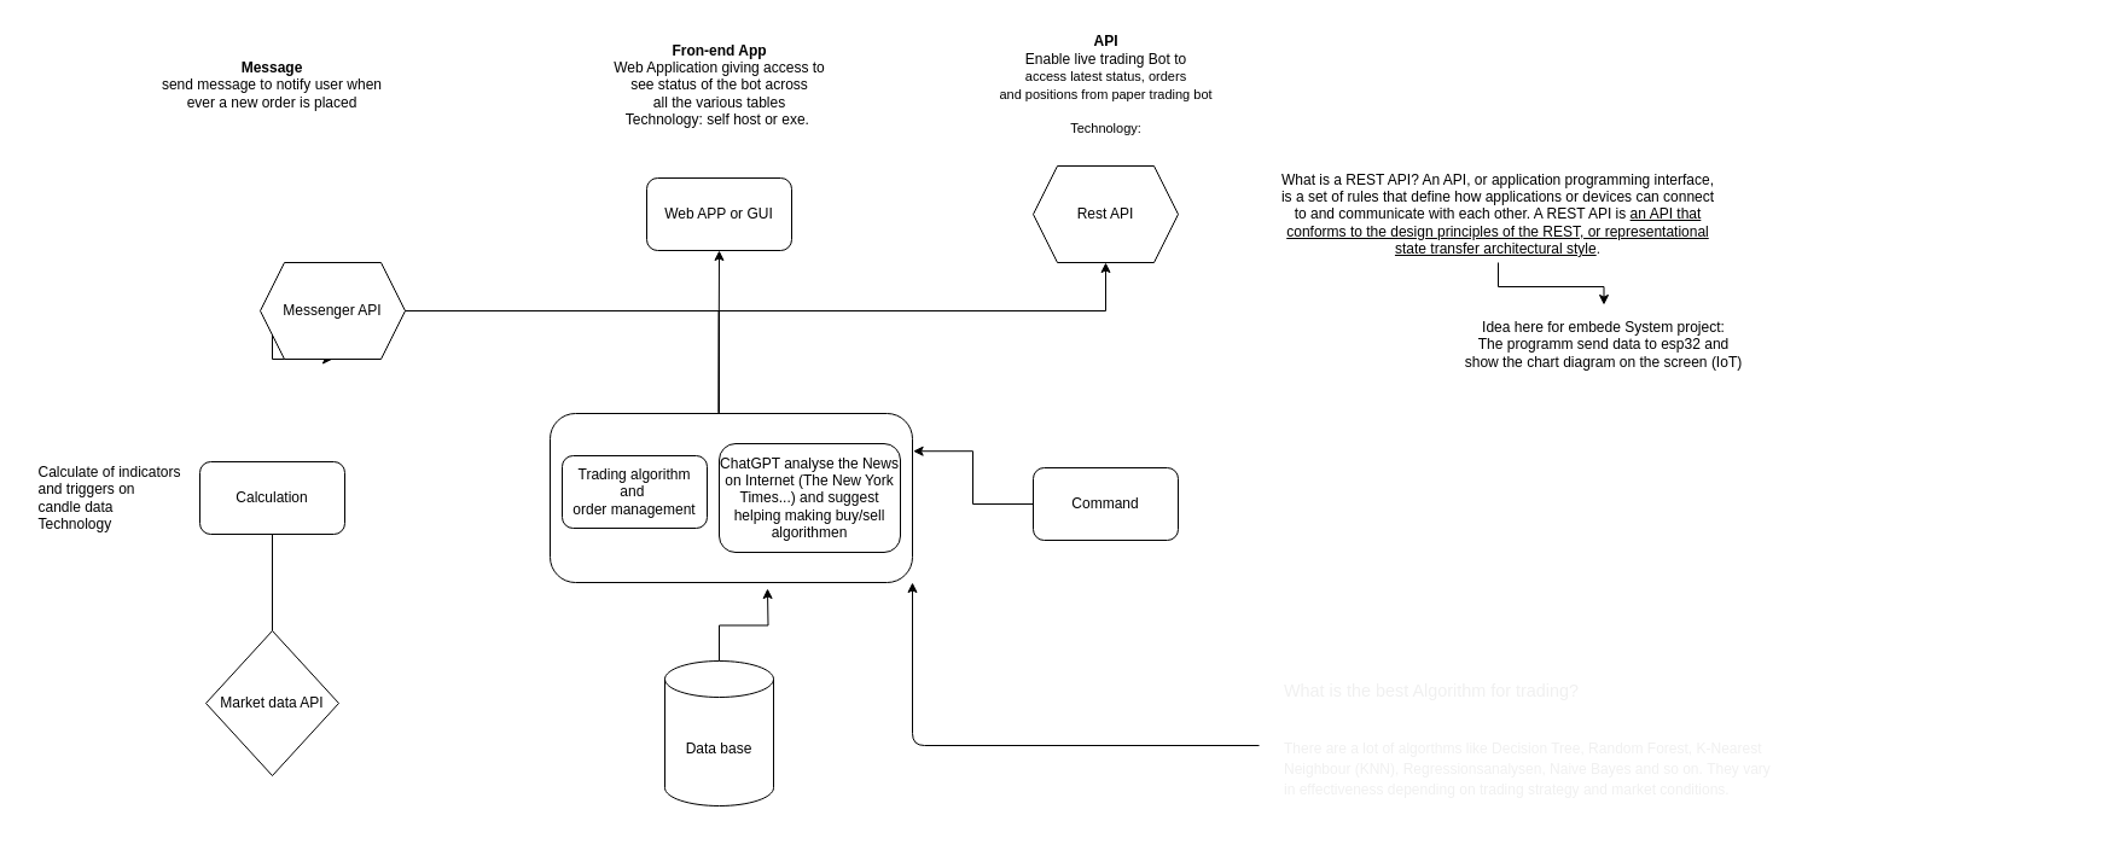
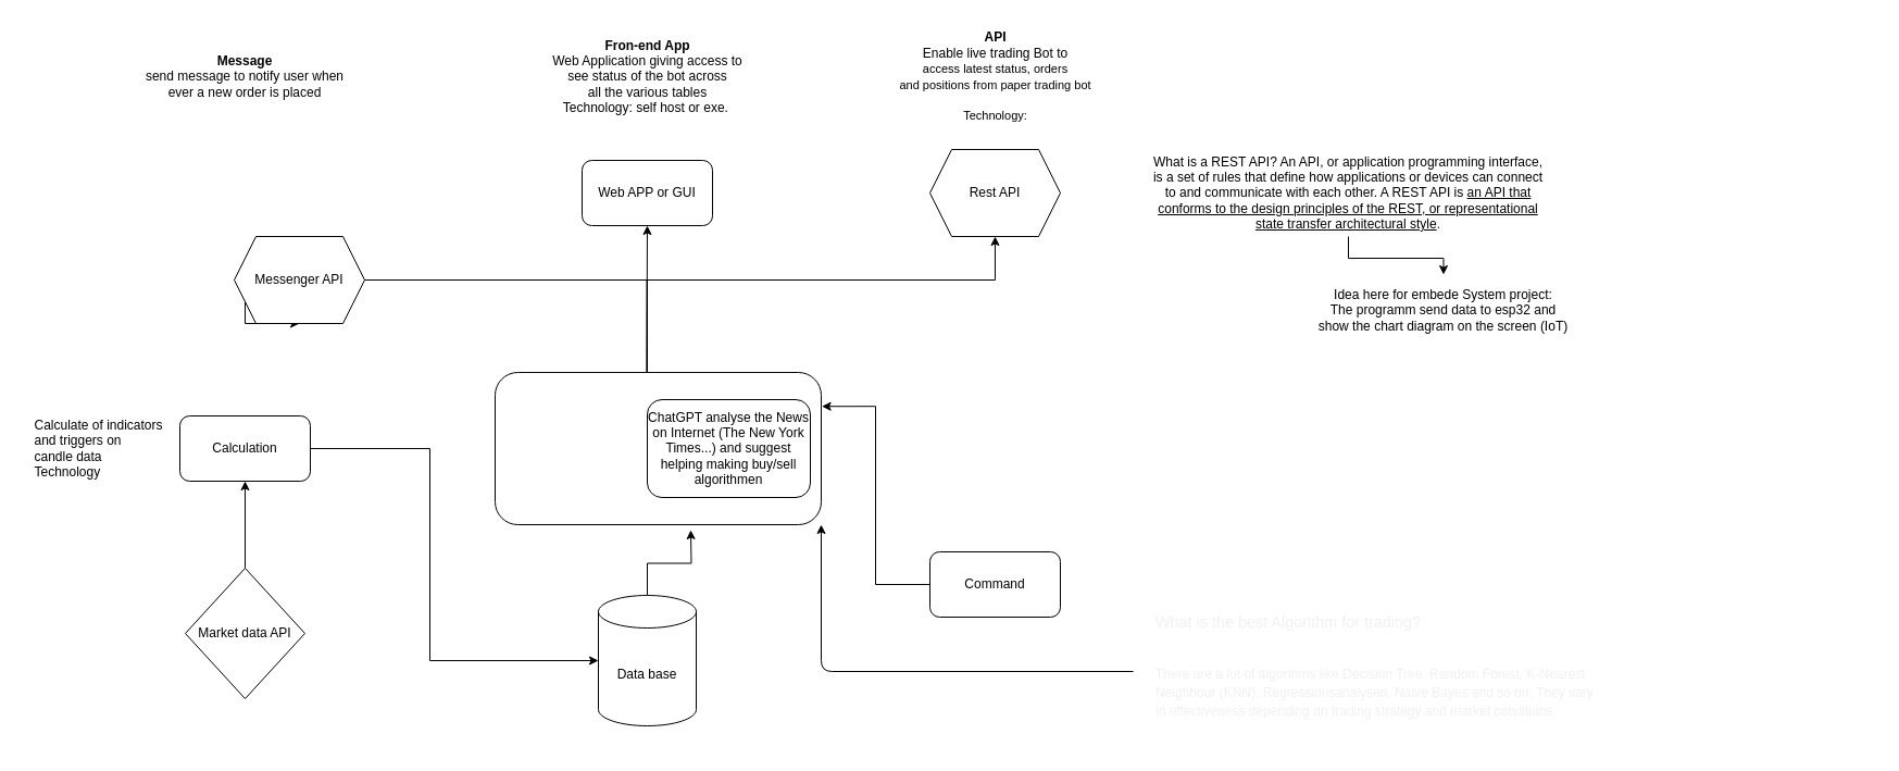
- <mxCell id="20" value="Trading algorithm&lt;br&gt;and&amp;nbsp;&lt;br&gt;order management" style="rounded=1;whiteSpace=wrap;html=1;" parent="1" vertex="1"><mxGeometry x="465" y="377" width="120" height="60" as="geometry" /></mxCell>
- <mxCell id="6" value="Command" style="rounded=1;whiteSpace=wrap;html=1;" parent="1" vertex="1"><mxGeometry x="855" y="387" width="120" height="60" as="geometry" /></mxCell>
+ <mxCell id="6" value="Command" style="rounded=1;whiteSpace=wrap;html=1;" parent="1" vertex="1"><mxGeometry x="855" y="507" width="120" height="60" as="geometry" /></mxCell>
- <mxCell id="9" style="edgeStyle=orthogonalEdgeStyle;rounded=0;orthogonalLoop=1;jettySize=auto;html=1;entryX=0.5;entryY=1;entryDx=0;entryDy=0;endArrow=none;" parent="1" source="10" target="3" edge="1"><mxGeometry relative="1" as="geometry" /></mxCell>
+ <mxCell id="9" style="edgeStyle=orthogonalEdgeStyle;rounded=0;orthogonalLoop=1;jettySize=auto;html=1;entryX=0.5;entryY=1;entryDx=0;entryDy=0;" parent="1" source="10" target="3" edge="1"><mxGeometry relative="1" as="geometry" /></mxCell>
+ <mxCell id="24" style="edgeStyle=orthogonalEdgeStyle;rounded=0;orthogonalLoop=1;jettySize=auto;html=1;entryX=0;entryY=0.5;entryDx=0;entryDy=0;entryPerimeter=0;" parent="1" source="3" target="17" edge="1"><mxGeometry relative="1" as="geometry"><Array as="points"><mxPoint x="395" y="412" /><mxPoint x="395" y="607" /></Array></mxGeometry></mxCell>
